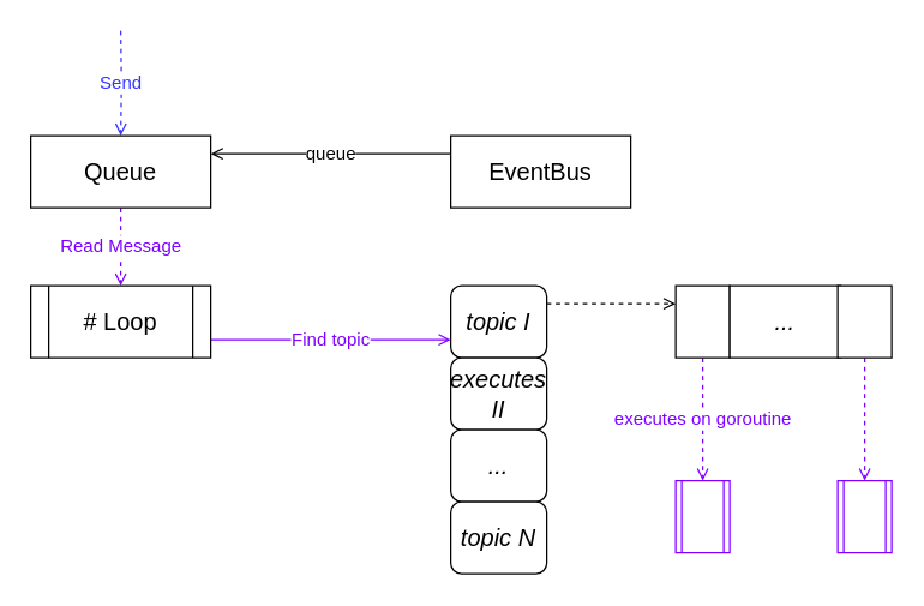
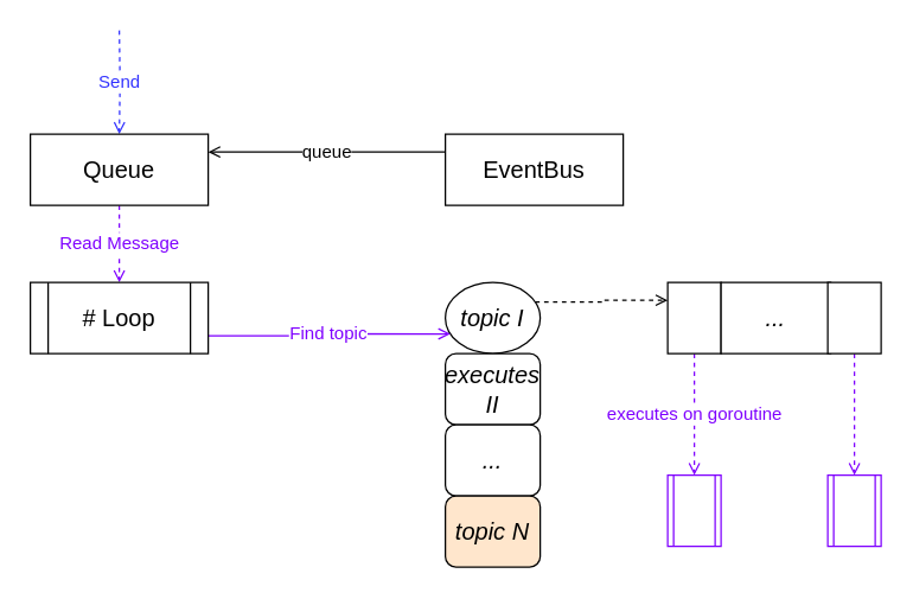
- <mxCell id="5" value="topic I" style="rounded=1;whiteSpace=wrap;html=1;fontSize=16;fontStyle=2" vertex="1" parent="1"><mxGeometry x="300" y="190" width="64" height="48" as="geometry" /></mxCell>
+ <mxCell id="5" value="topic I" style="ellipse;whiteSpace=wrap;html=1;fontSize=16;fontStyle=2;" vertex="1" parent="1"><mxGeometry x="300" y="190" width="64" height="48" as="geometry" /></mxCell>
- <mxCell id="8" value="topic N" style="rounded=1;whiteSpace=wrap;html=1;fontSize=16;fontStyle=2" vertex="1" parent="1"><mxGeometry x="300" y="334" width="64" height="48" as="geometry" /></mxCell>
+ <mxCell id="8" value="topic N" style="rounded=1;whiteSpace=wrap;html=1;fontSize=16;fontStyle=2;fillColor=#ffe6cc;" vertex="1" parent="1"><mxGeometry x="300" y="334" width="64" height="48" as="geometry" /></mxCell>
